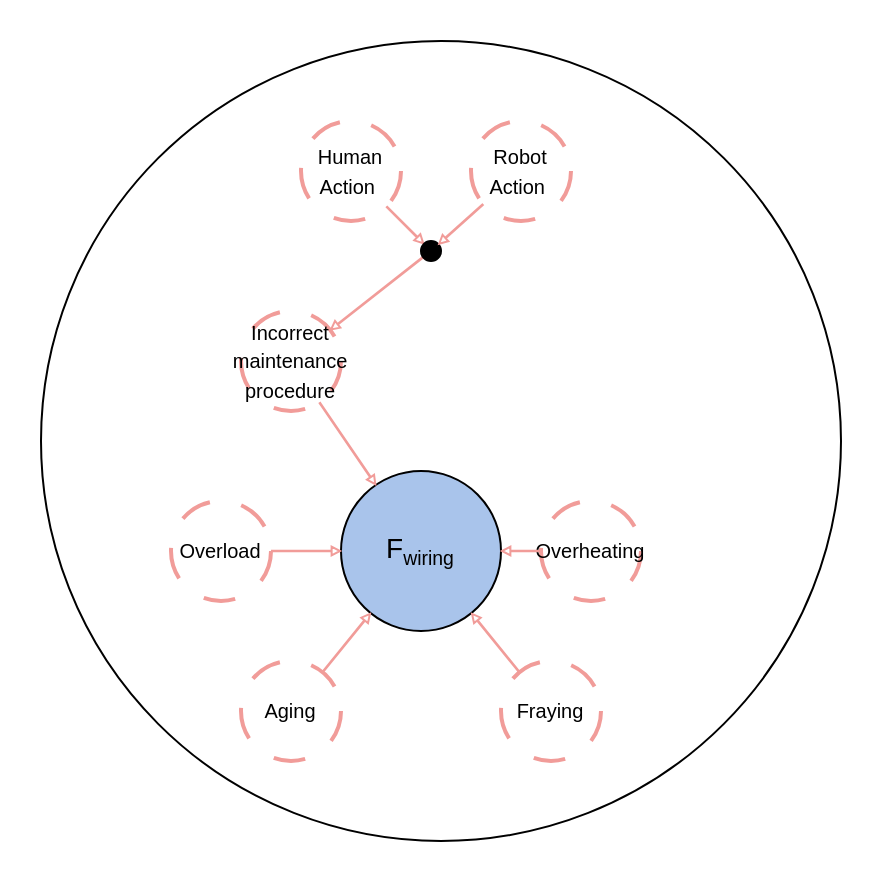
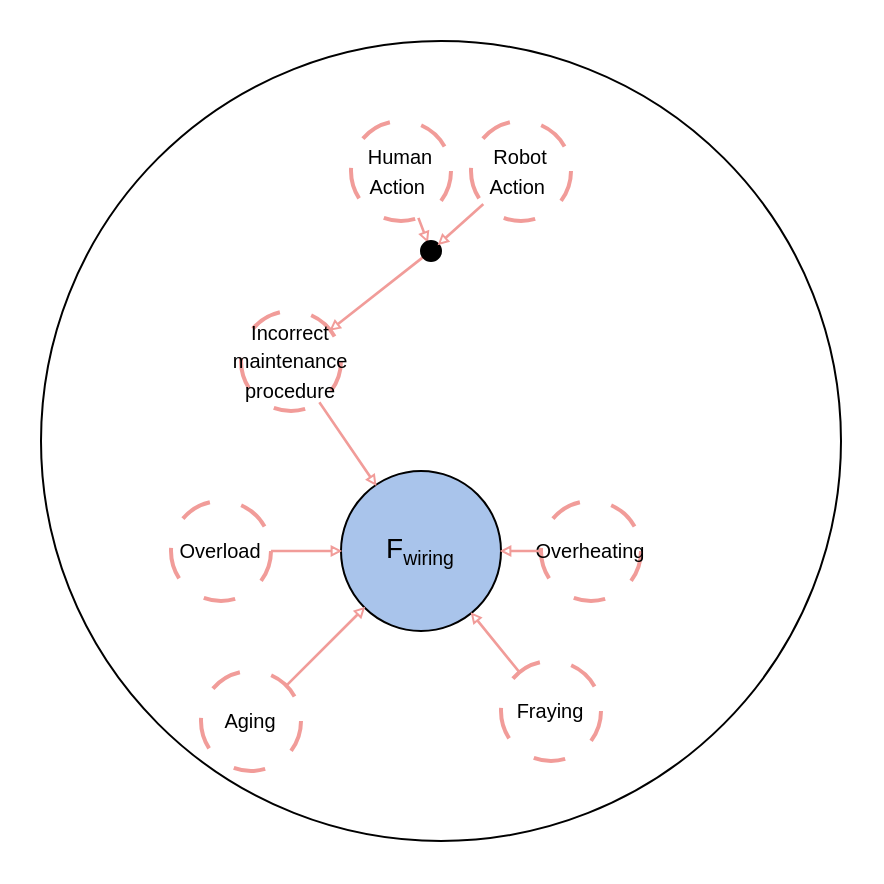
- <mxCell id="3" value="&lt;font style=&quot;font-size: 10px;&quot;&gt;Human Action&amp;nbsp;&lt;/font&gt;" style="ellipse;whiteSpace=wrap;html=1;aspect=fixed;fillColor=#FFFFFF;strokeColor=#F19C99;strokeWidth=2;dashed=1;dashPattern=8 8;" vertex="1" parent="1"><mxGeometry x="150" y="60" width="50" height="50" as="geometry" /></mxCell>
+ <mxCell id="3" value="&lt;font style=&quot;font-size: 10px;&quot;&gt;Human Action&amp;nbsp;&lt;/font&gt;" style="ellipse;whiteSpace=wrap;html=1;aspect=fixed;fillColor=#FFFFFF;strokeColor=#F19C99;strokeWidth=2;dashed=1;dashPattern=8 8;" vertex="1" parent="1"><mxGeometry x="175" y="60" width="50" height="50" as="geometry" /></mxCell>
- <mxCell id="10" value="&lt;font style=&quot;font-size: 10px;&quot;&gt;Aging&lt;/font&gt;" style="ellipse;whiteSpace=wrap;html=1;aspect=fixed;fillColor=#FFFFFF;strokeColor=#F19C99;strokeWidth=2;dashed=1;dashPattern=8 8;" vertex="1" parent="1"><mxGeometry x="120" y="330" width="50" height="50" as="geometry" /></mxCell>
+ <mxCell id="10" value="&lt;font style=&quot;font-size: 10px;&quot;&gt;Aging&lt;/font&gt;" style="ellipse;whiteSpace=wrap;html=1;aspect=fixed;fillColor=#FFFFFF;strokeColor=#F19C99;strokeWidth=2;dashed=1;dashPattern=8 8;" vertex="1" parent="1"><mxGeometry x="100" y="335" width="50" height="50" as="geometry" /></mxCell>
